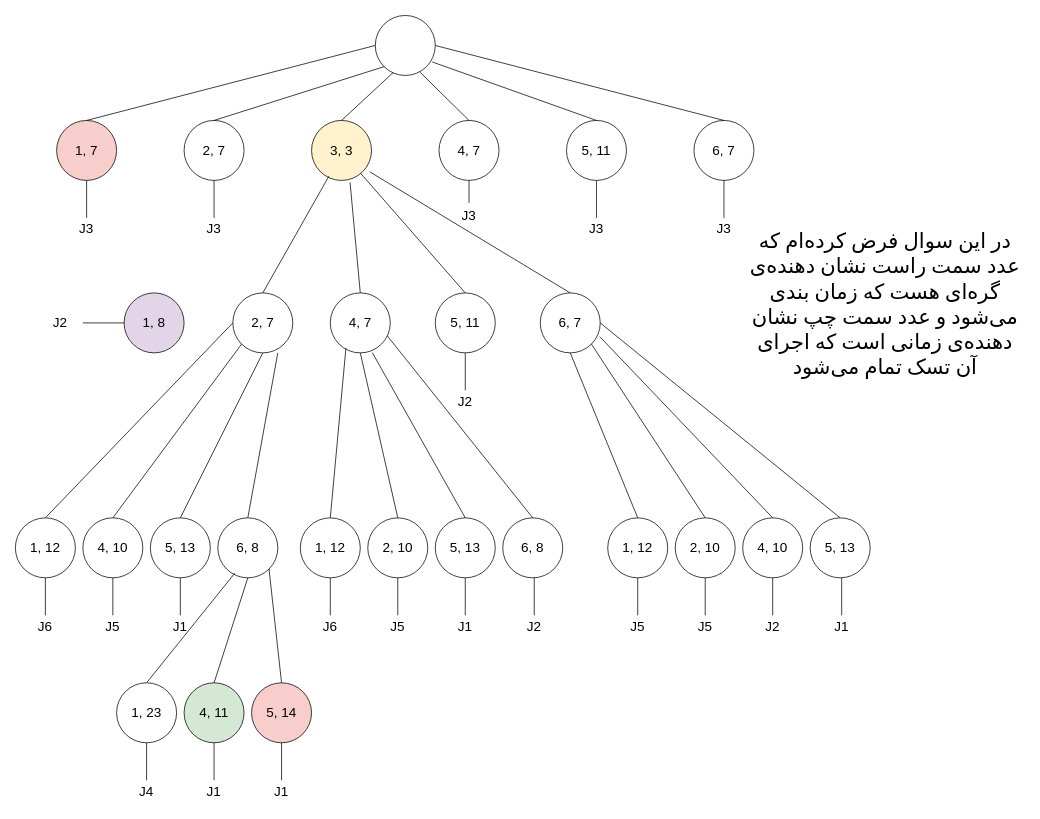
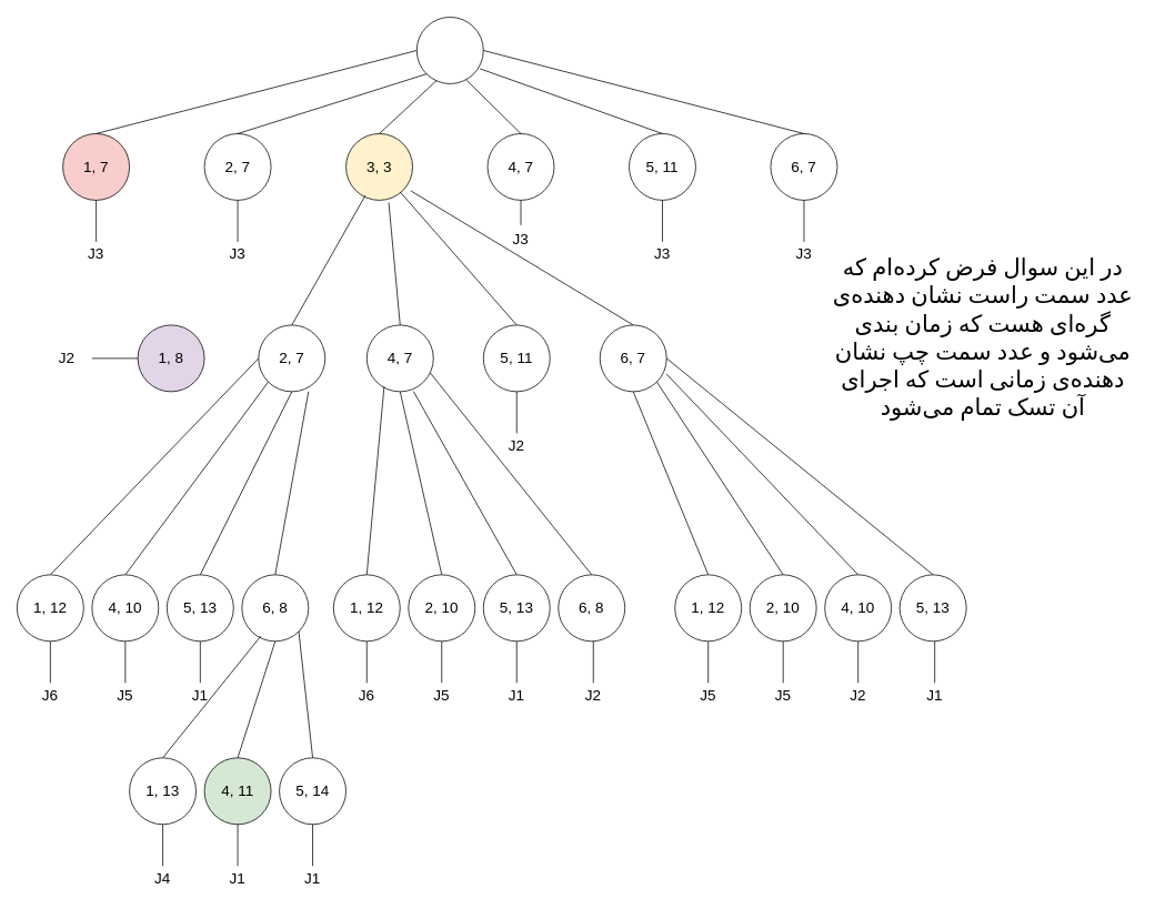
- <mxCell id="53" value="1, 23" style="ellipse;whiteSpace=wrap;html=1;aspect=fixed;fontSize=18;" parent="1" vertex="1"><mxGeometry x="155" y="910" width="80" height="80" as="geometry" /></mxCell>
+ <mxCell id="53" value="1, 13" style="ellipse;whiteSpace=wrap;html=1;aspect=fixed;fontSize=18;" parent="1" vertex="1"><mxGeometry x="155" y="910" width="80" height="80" as="geometry" /></mxCell>
- <mxCell id="58" value="5, 14" style="ellipse;whiteSpace=wrap;html=1;aspect=fixed;fontSize=18;fillColor=#f8cecc;" parent="1" vertex="1"><mxGeometry x="335" y="910" width="80" height="80" as="geometry" /></mxCell>
+ <mxCell id="58" value="5, 14" style="ellipse;whiteSpace=wrap;html=1;aspect=fixed;fontSize=18;" parent="1" vertex="1"><mxGeometry x="335" y="910" width="80" height="80" as="geometry" /></mxCell>
